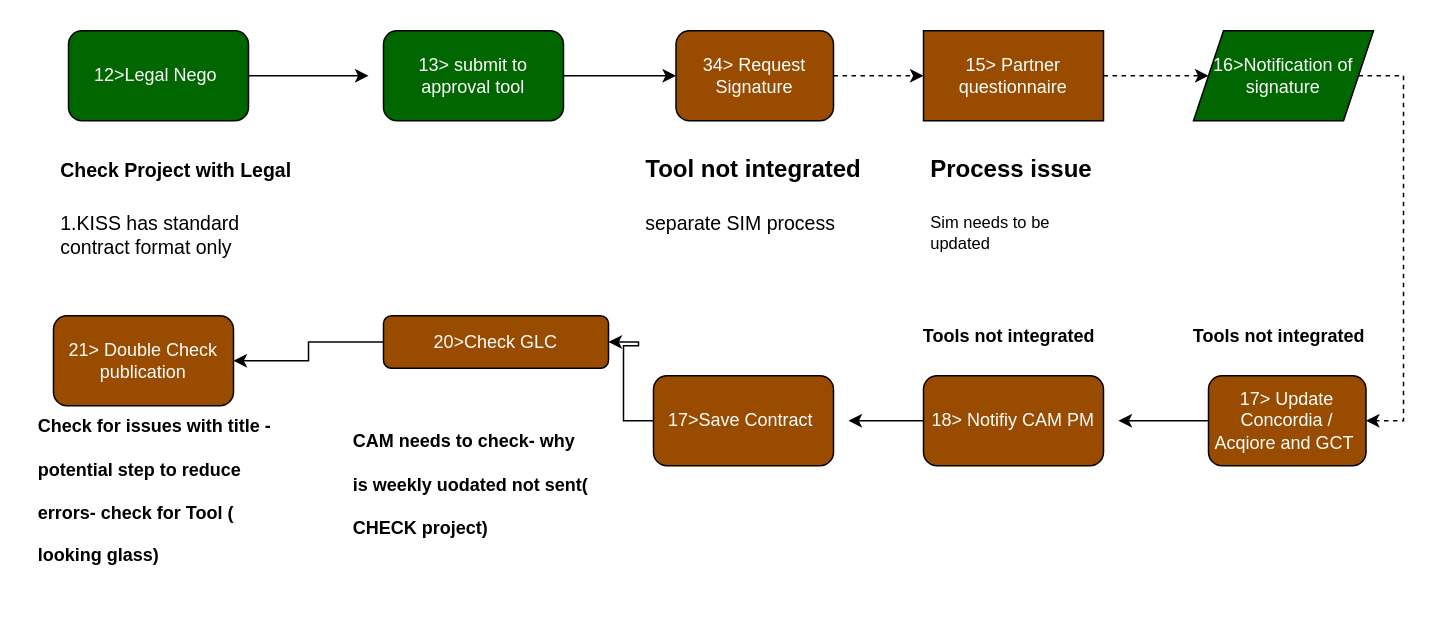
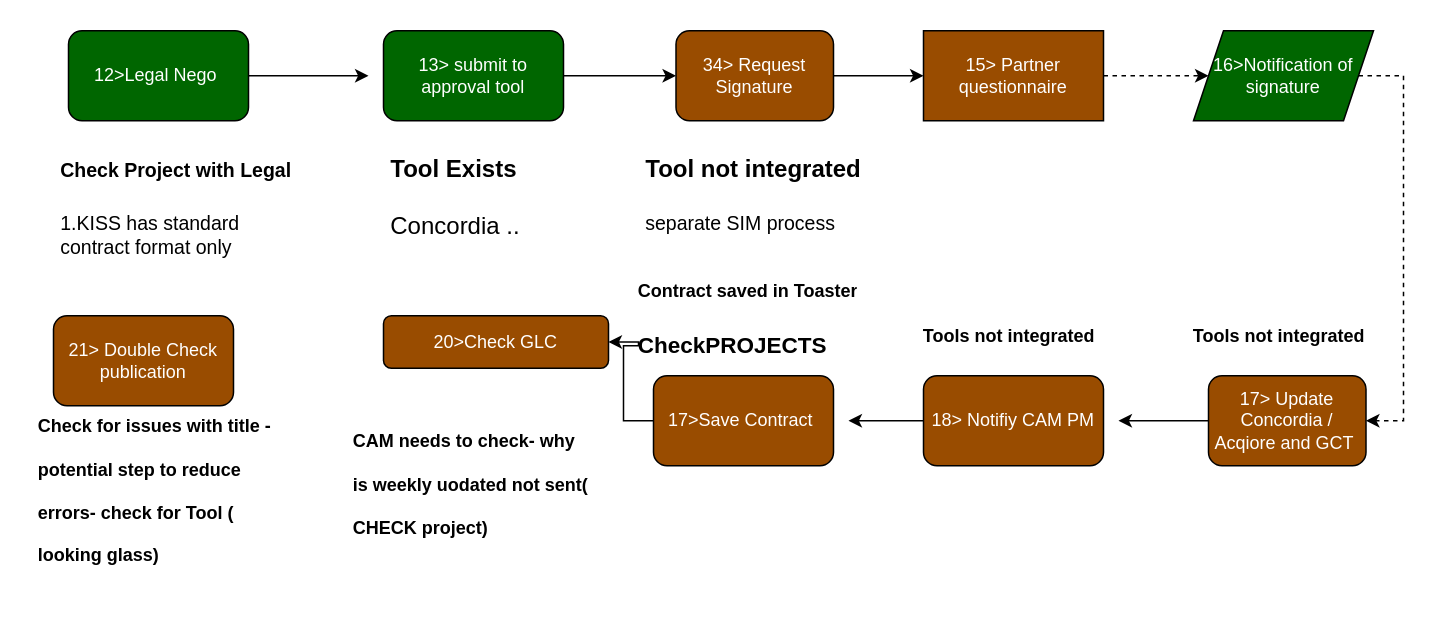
- <mxCell id="8" style="edgeStyle=orthogonalEdgeStyle;rounded=0;orthogonalLoop=1;jettySize=auto;html=1;entryX=0;entryY=0.5;entryDx=0;entryDy=0;dashed=1;" parent="1" source="9" target="12" edge="1"><mxGeometry relative="1" as="geometry" /></mxCell>
+ <mxCell id="8" style="edgeStyle=orthogonalEdgeStyle;rounded=0;orthogonalLoop=1;jettySize=auto;html=1;entryX=0;entryY=0.5;entryDx=0;entryDy=0;" parent="1" source="9" target="12" edge="1"><mxGeometry relative="1" as="geometry" /></mxCell>
+ <mxCell id="7" value="&lt;h1&gt;&lt;font style=&quot;font-size: 16px;&quot;&gt;Tool Exists&lt;/font&gt;&lt;/h1&gt;&lt;div&gt;&lt;font style=&quot;font-size: 16px;&quot;&gt;Concordia ..&lt;/font&gt;&lt;/div&gt;" style="text;html=1;strokeColor=none;fillColor=none;spacing=5;spacingTop=-20;whiteSpace=wrap;overflow=hidden;rounded=0;" parent="1" vertex="1"><mxGeometry x="255" y="90" width="120" height="80" as="geometry" /></mxCell>
- <mxCell id="13" value="&lt;h1&gt;&lt;span style=&quot;font-size: 16px;&quot;&gt;Process issue&lt;/span&gt;&lt;/h1&gt;&lt;div&gt;&lt;font style=&quot;font-size: 11px;&quot;&gt;Sim needs to be updated&lt;/font&gt;&lt;/div&gt;" style="text;html=1;strokeColor=none;fillColor=none;spacing=5;spacingTop=-20;whiteSpace=wrap;overflow=hidden;rounded=0;" parent="1" vertex="1"><mxGeometry x="615" y="90" width="130" height="80" as="geometry" /></mxCell>
+ <mxCell id="24" value="&lt;h1&gt;&lt;font style=&quot;font-size: 12px;&quot;&gt;Contract saved in Toaster&lt;/font&gt;&lt;/h1&gt;&lt;h1 style=&quot;font-size: 15px;&quot;&gt;&lt;span style=&quot;&quot;&gt;Check&lt;/span&gt;PROJECTS&amp;nbsp;&amp;nbsp;&lt;/h1&gt;" style="text;html=1;strokeColor=none;fillColor=none;spacing=5;spacingTop=-20;whiteSpace=wrap;overflow=hidden;rounded=0;" parent="1" vertex="1"><mxGeometry x="420" y="170" width="165" height="80" as="geometry" /></mxCell>
- <mxCell id="25" style="edgeStyle=orthogonalEdgeStyle;rounded=0;orthogonalLoop=1;jettySize=auto;html=1;entryX=1;entryY=0.5;entryDx=0;entryDy=0;" parent="1" source="26" target="28" edge="1"><mxGeometry relative="1" as="geometry" /></mxCell>
